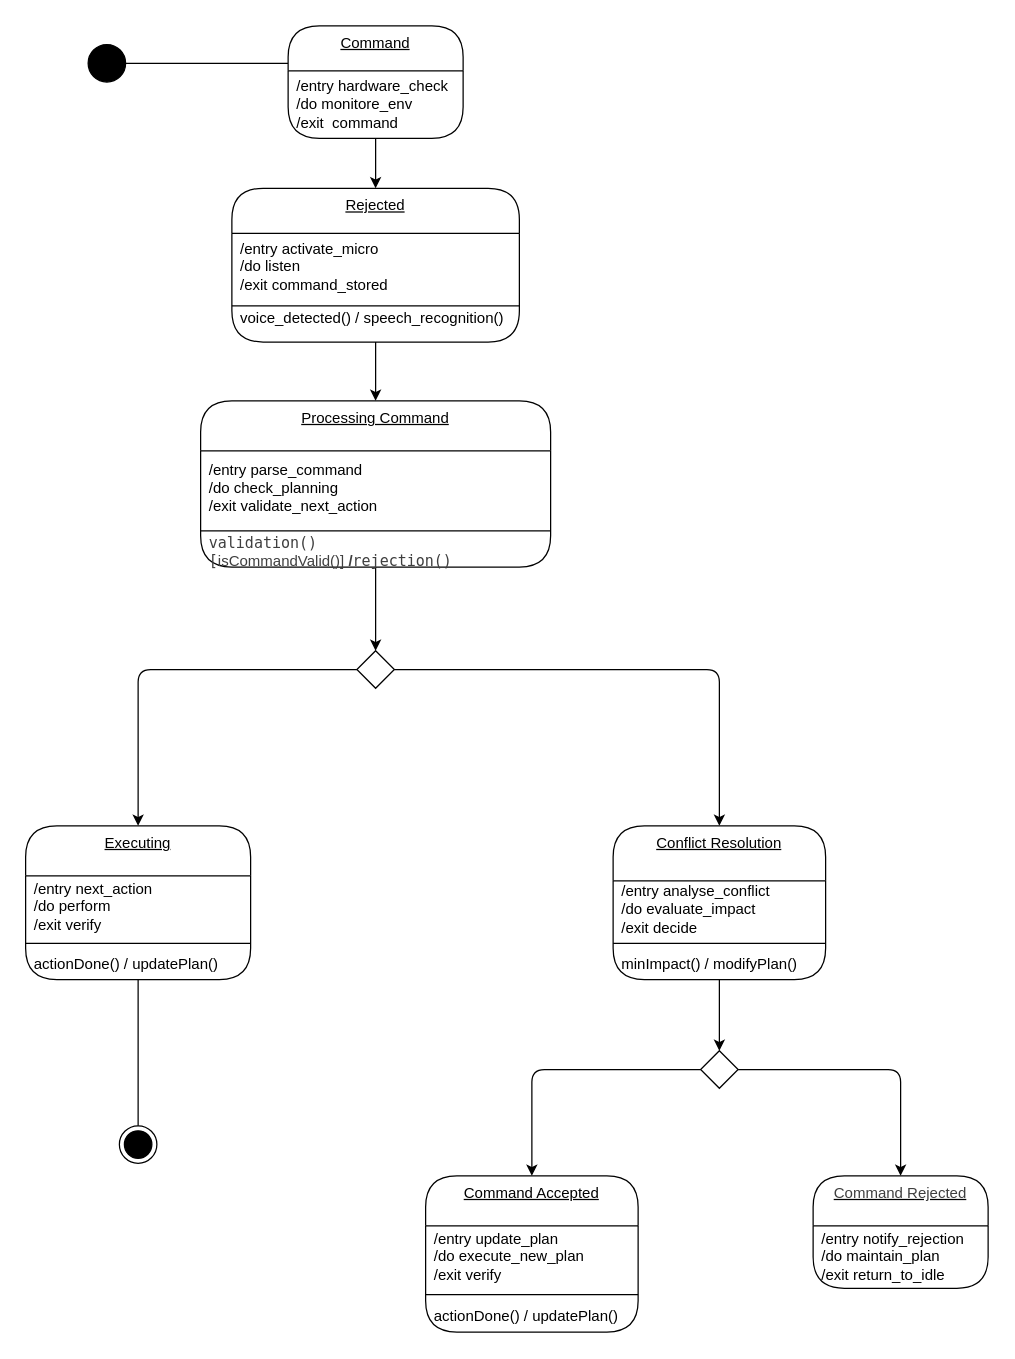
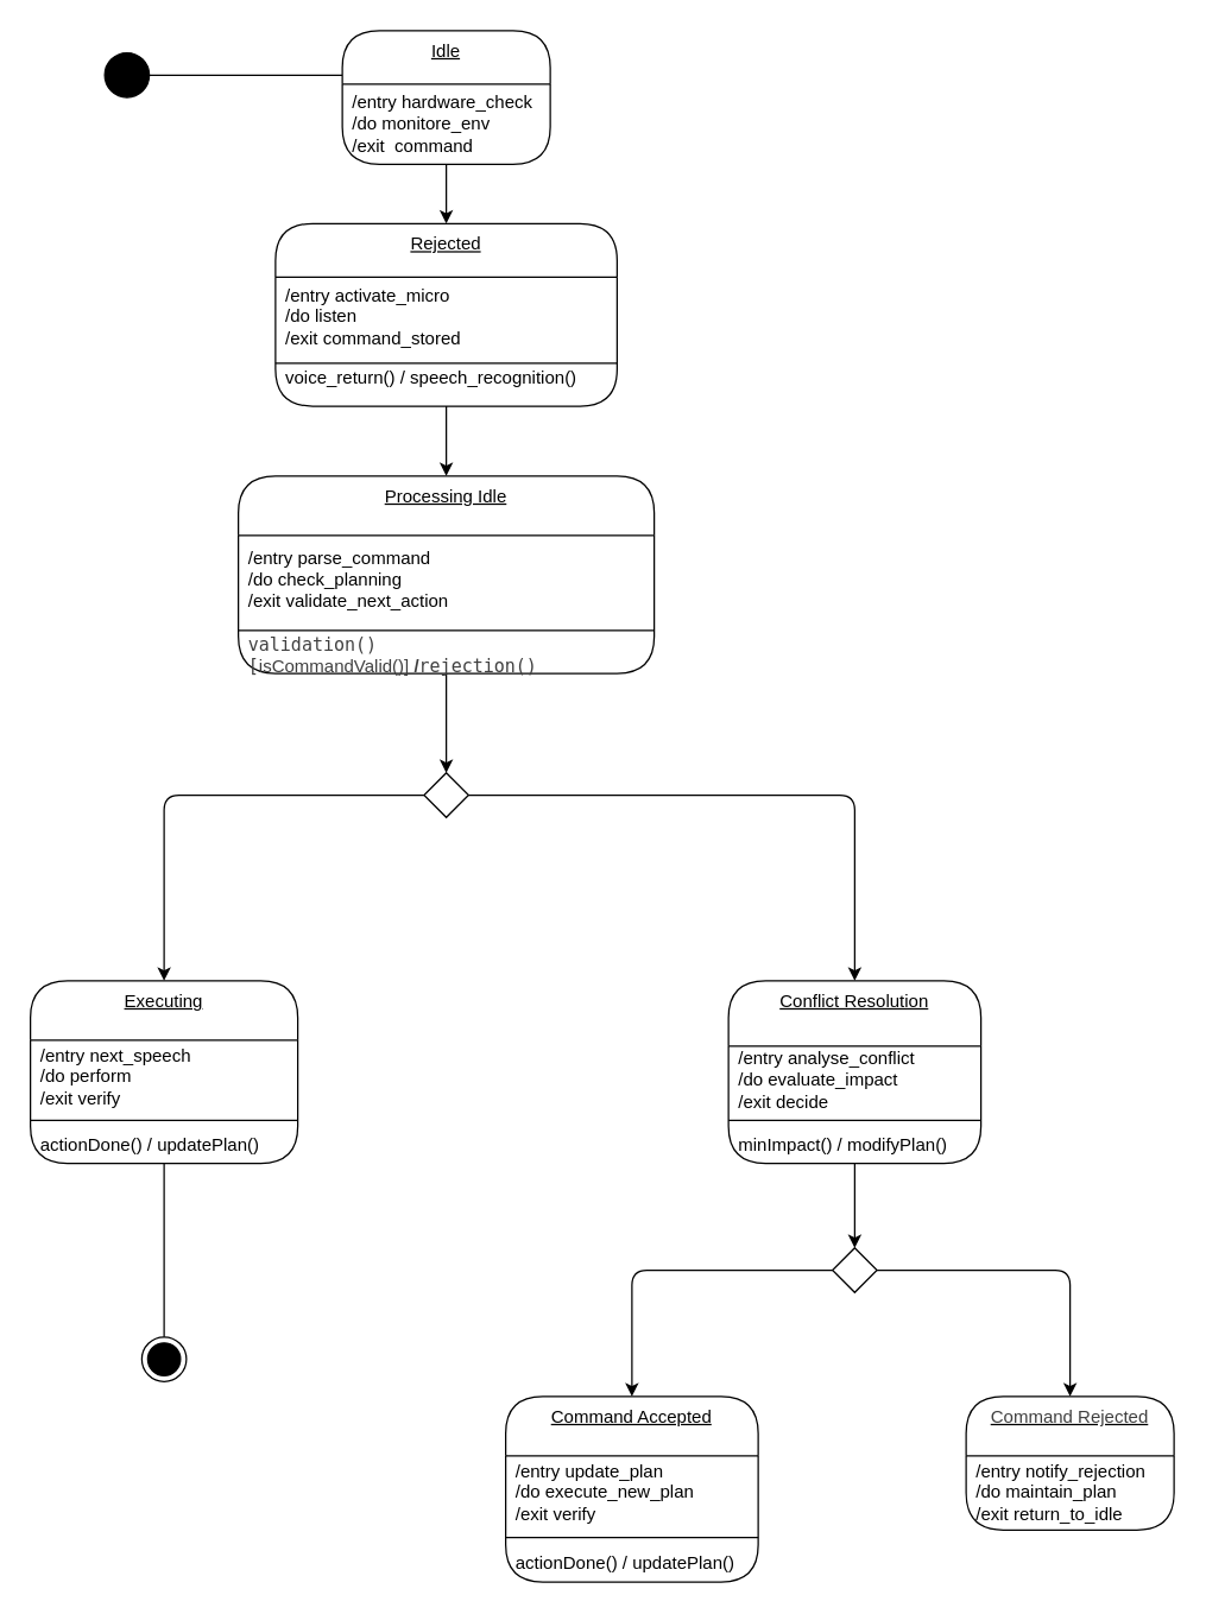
- <mxCell id="6" value="Command" style="swimlane;fontStyle=4;align=center;verticalAlign=top;childLayout=stackLayout;horizontal=1;startSize=36;horizontalStack=0;resizeParent=1;resizeParentMax=0;resizeLast=0;collapsible=0;marginBottom=0;html=1;rounded=1;absoluteArcSize=1;arcSize=50;whiteSpace=wrap;" parent="1" vertex="1"><mxGeometry x="230" width="140" height="90" as="geometry" y="20" /></mxCell>
+ <mxCell id="6" value="Idle" style="swimlane;fontStyle=4;align=center;verticalAlign=top;childLayout=stackLayout;horizontal=1;startSize=36;horizontalStack=0;resizeParent=1;resizeParentMax=0;resizeLast=0;collapsible=0;marginBottom=0;html=1;rounded=1;absoluteArcSize=1;arcSize=50;whiteSpace=wrap;" parent="1" vertex="1"><mxGeometry x="230" width="140" height="90" as="geometry" y="20" /></mxCell>
- <mxCell id="11" value="voice_detected() / speech_recognition()&lt;div&gt;&lt;br&gt;&lt;/div&gt;" style="fillColor=none;strokeColor=none;align=left;verticalAlign=middle;spacingLeft=5;whiteSpace=wrap;html=1;" parent="8" vertex="1"><mxGeometry y="98" width="230" height="25" as="geometry" /></mxCell>
+ <mxCell id="11" value="voice_return() / speech_recognition()&lt;div&gt;&lt;br&gt;&lt;/div&gt;" style="fillColor=none;strokeColor=none;align=left;verticalAlign=middle;spacingLeft=5;whiteSpace=wrap;html=1;" parent="8" vertex="1"><mxGeometry y="98" width="230" height="25" as="geometry" /></mxCell>
- <mxCell id="13" value="Processing Command&lt;div&gt;&lt;br style=&quot;color: rgb(63, 63, 63);&quot;&gt;&lt;/div&gt;" style="swimlane;fontStyle=4;align=center;verticalAlign=top;childLayout=stackLayout;horizontal=1;startSize=40;horizontalStack=0;resizeParent=1;resizeParentMax=0;resizeLast=0;collapsible=0;marginBottom=0;html=1;rounded=1;absoluteArcSize=1;arcSize=50;whiteSpace=wrap;" parent="1" vertex="1"><mxGeometry x="160" y="320" width="280" height="133" as="geometry" /></mxCell>
+ <mxCell id="13" value="Processing Idle&lt;div&gt;&lt;br style=&quot;color: rgb(63, 63, 63);&quot;&gt;&lt;/div&gt;" style="swimlane;fontStyle=4;align=center;verticalAlign=top;childLayout=stackLayout;horizontal=1;startSize=40;horizontalStack=0;resizeParent=1;resizeParentMax=0;resizeLast=0;collapsible=0;marginBottom=0;html=1;rounded=1;absoluteArcSize=1;arcSize=50;whiteSpace=wrap;" parent="1" vertex="1"><mxGeometry x="160" y="320" width="280" height="133" as="geometry" /></mxCell>
- <mxCell id="18" value="&lt;span style=&quot;color: rgb(0, 0, 0);&quot;&gt;/entry next_action&lt;/span&gt;&lt;div&gt;/do perform&lt;/div&gt;&lt;div&gt;/exit verify&lt;/div&gt;" style="fillColor=none;strokeColor=none;align=left;verticalAlign=middle;spacingLeft=5;whiteSpace=wrap;html=1;" parent="17" vertex="1"><mxGeometry y="40" width="180" height="50" as="geometry" /></mxCell>
+ <mxCell id="18" value="&lt;span style=&quot;color: rgb(0, 0, 0);&quot;&gt;/entry next_speech&lt;/span&gt;&lt;div&gt;/do perform&lt;/div&gt;&lt;div&gt;/exit verify&lt;/div&gt;" style="fillColor=none;strokeColor=none;align=left;verticalAlign=middle;spacingLeft=5;whiteSpace=wrap;html=1;" parent="17" vertex="1"><mxGeometry y="40" width="180" height="50" as="geometry" /></mxCell>
